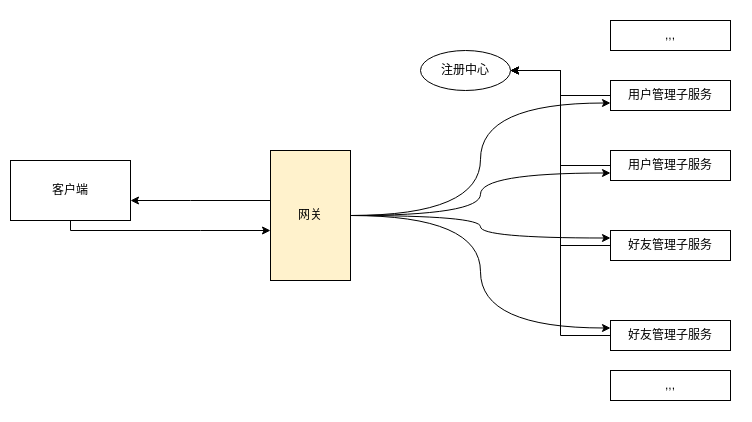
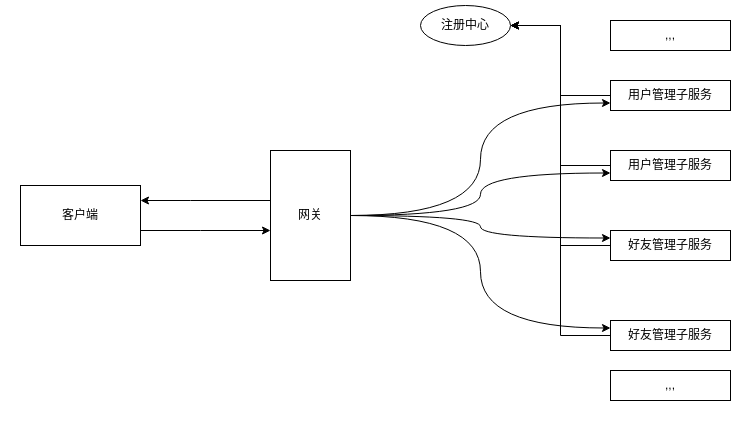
- <mxCell id="18" value="注册中心" style="ellipse;whiteSpace=wrap;html=1;" vertex="1" parent="1"><mxGeometry x="420" y="50" width="90" height="40" as="geometry" /></mxCell>
+ <mxCell id="18" value="注册中心" style="ellipse;whiteSpace=wrap;html=1;" vertex="1" parent="1"><mxGeometry x="420" y="5" width="90" height="40" as="geometry" /></mxCell>
- <mxCell id="3" value="客户端" style="rounded=0;whiteSpace=wrap;html=1;" vertex="1" parent="1"><mxGeometry x="10" y="160" width="120" height="60" as="geometry" /></mxCell>
+ <mxCell id="3" value="客户端" style="rounded=0;whiteSpace=wrap;html=1;" vertex="1" parent="1"><mxGeometry x="20" y="185" width="120" height="60" as="geometry" /></mxCell>
- <mxCell id="9" value="网关" style="rounded=0;whiteSpace=wrap;html=1;fillColor=#fff2cc;" vertex="1" parent="1"><mxGeometry x="270" y="150" width="80" height="130" as="geometry" /></mxCell>
+ <mxCell id="9" value="网关" style="rounded=0;whiteSpace=wrap;html=1;" vertex="1" parent="1"><mxGeometry x="270" y="150" width="80" height="130" as="geometry" /></mxCell>
